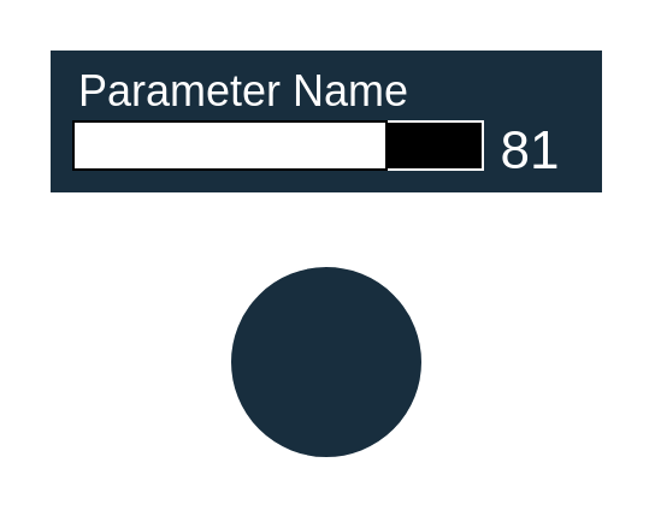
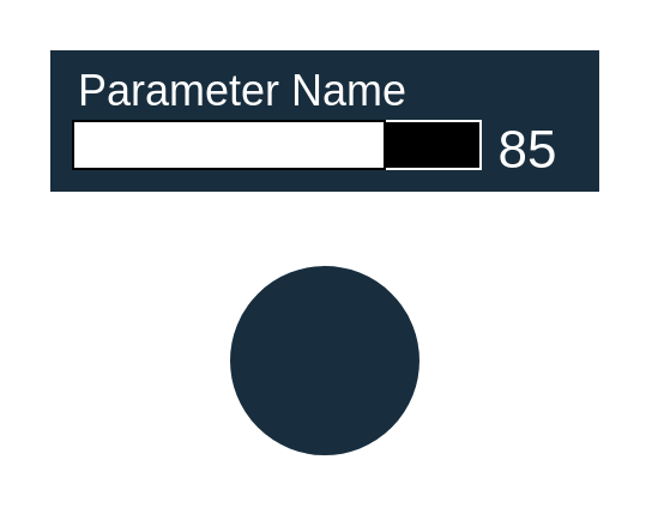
- <mxCell id="5" value="&lt;font style=&quot;font-size: 22px;&quot;&gt;81&lt;/font&gt;" style="text;html=1;strokeColor=none;fillColor=none;align=center;verticalAlign=middle;whiteSpace=wrap;rounded=0;labelBackgroundColor=none;fontColor=#FFFFFF;" vertex="1" parent="1"><mxGeometry x="190" y="48" width="60" height="30" as="geometry" /></mxCell>
+ <mxCell id="5" value="&lt;font style=&quot;font-size: 22px;&quot;&gt;85&lt;/font&gt;" style="text;html=1;strokeColor=none;fillColor=none;align=center;verticalAlign=middle;whiteSpace=wrap;rounded=0;labelBackgroundColor=none;fontColor=#FFFFFF;" vertex="1" parent="1"><mxGeometry x="190" y="48" width="60" height="30" as="geometry" /></mxCell>
